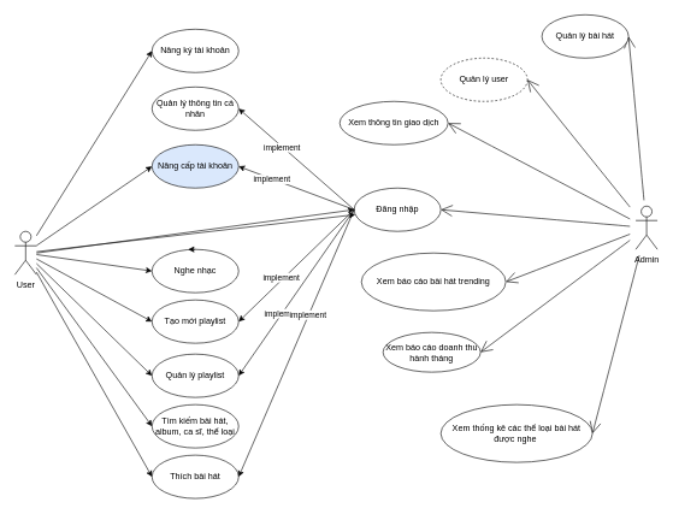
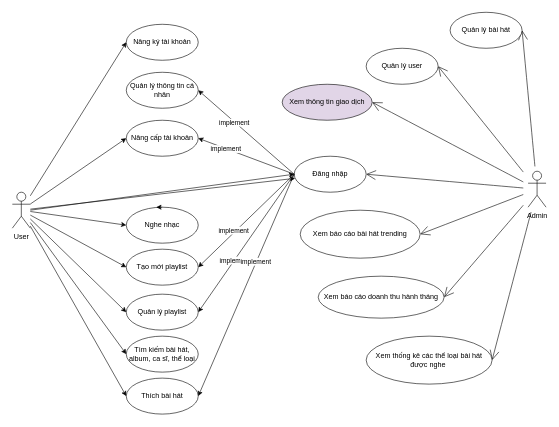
- <mxCell id="40" value="Quản lý user" style="ellipse;whiteSpace=wrap;html=1;dashed=1;" parent="1" vertex="1"><mxGeometry x="610" y="80" width="120" height="60" as="geometry" /></mxCell>
+ <mxCell id="40" value="Quản lý user" style="ellipse;whiteSpace=wrap;html=1;" parent="1" vertex="1"><mxGeometry x="610" y="80" width="120" height="60" as="geometry" /></mxCell>
- <mxCell id="42" value="Xem thông tin giao dịch" style="ellipse;whiteSpace=wrap;html=1;" parent="1" vertex="1"><mxGeometry x="470" y="140" width="150" height="60" as="geometry" /></mxCell>
+ <mxCell id="42" value="Xem thông tin giao dịch" style="ellipse;whiteSpace=wrap;html=1;fillColor=#e1d5e7;" parent="1" vertex="1"><mxGeometry x="470" y="140" width="150" height="60" as="geometry" /></mxCell>
- <mxCell id="13" value="Nâng cấp tài khoản" style="ellipse;whiteSpace=wrap;html=1;fillColor=#dae8fc;" parent="1" vertex="1"><mxGeometry x="210" y="200" width="120" height="60" as="geometry" /></mxCell>
+ <mxCell id="13" value="Nâng cấp tài khoản" style="ellipse;whiteSpace=wrap;html=1;" parent="1" vertex="1"><mxGeometry x="210" y="200" width="120" height="60" as="geometry" /></mxCell>
- <mxCell id="44" value="Xem báo cáo doanh thu hành tháng" style="ellipse;whiteSpace=wrap;html=1;hachureGap=4;" vertex="1" parent="1"><mxGeometry x="530" y="460" width="135" height="55" as="geometry" /></mxCell>
+ <mxCell id="44" value="Xem báo cáo doanh thu hành tháng" style="ellipse;whiteSpace=wrap;html=1;hachureGap=4;" vertex="1" parent="1"><mxGeometry x="530" y="460" width="210" height="70" as="geometry" /></mxCell>
